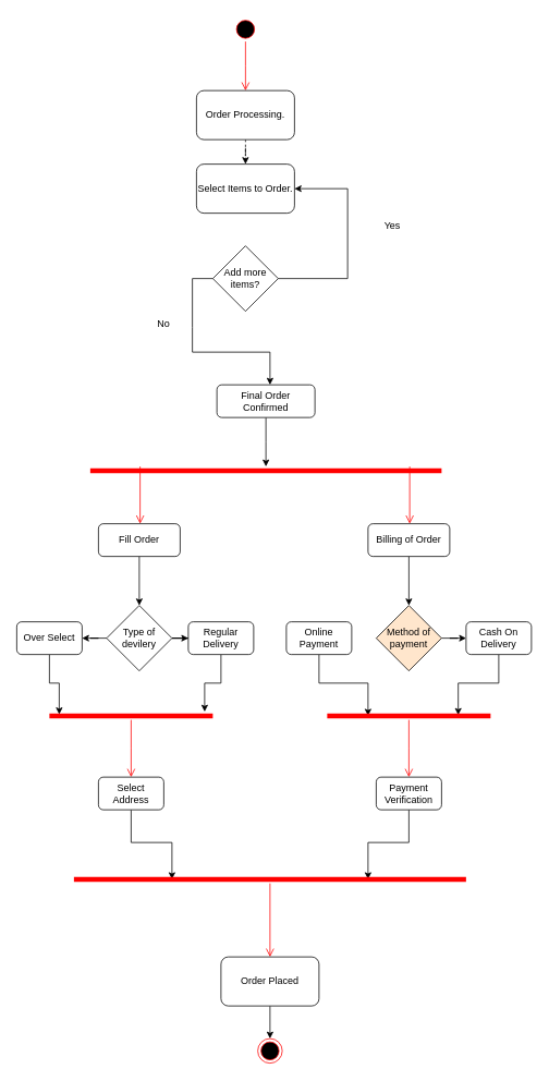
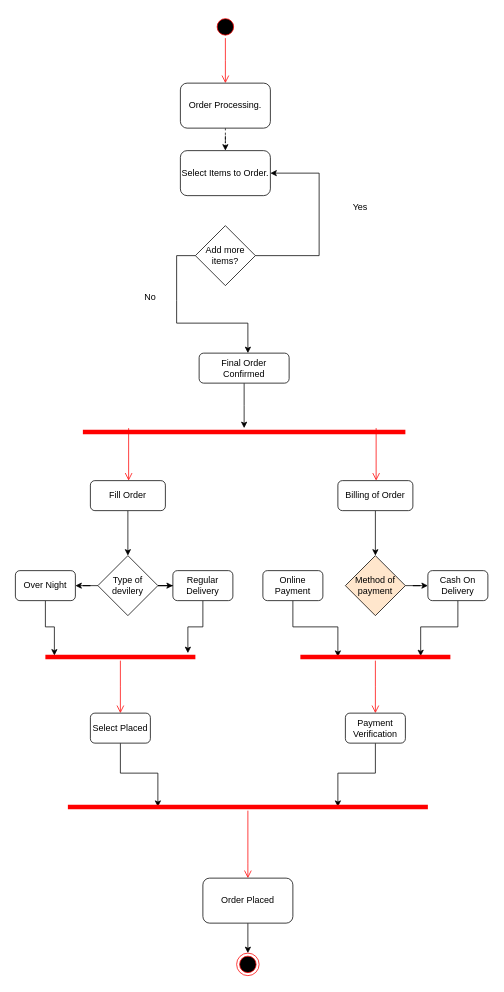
- <mxCell id="28" value="Over Select" style="rounded=1;whiteSpace=wrap;html=1;" vertex="1" parent="1"><mxGeometry x="20" y="760" width="80" height="40" as="geometry" /></mxCell>
+ <mxCell id="28" value="Over Night" style="rounded=1;whiteSpace=wrap;html=1;" vertex="1" parent="1"><mxGeometry x="20" y="760" width="80" height="40" as="geometry" /></mxCell>
- <mxCell id="40" value="Select Address" style="rounded=1;whiteSpace=wrap;html=1;" vertex="1" parent="1"><mxGeometry x="120" y="950" width="80" height="40" as="geometry" /></mxCell>
+ <mxCell id="40" value="Select Placed" style="rounded=1;whiteSpace=wrap;html=1;" vertex="1" parent="1"><mxGeometry x="120" y="950" width="80" height="40" as="geometry" /></mxCell>
